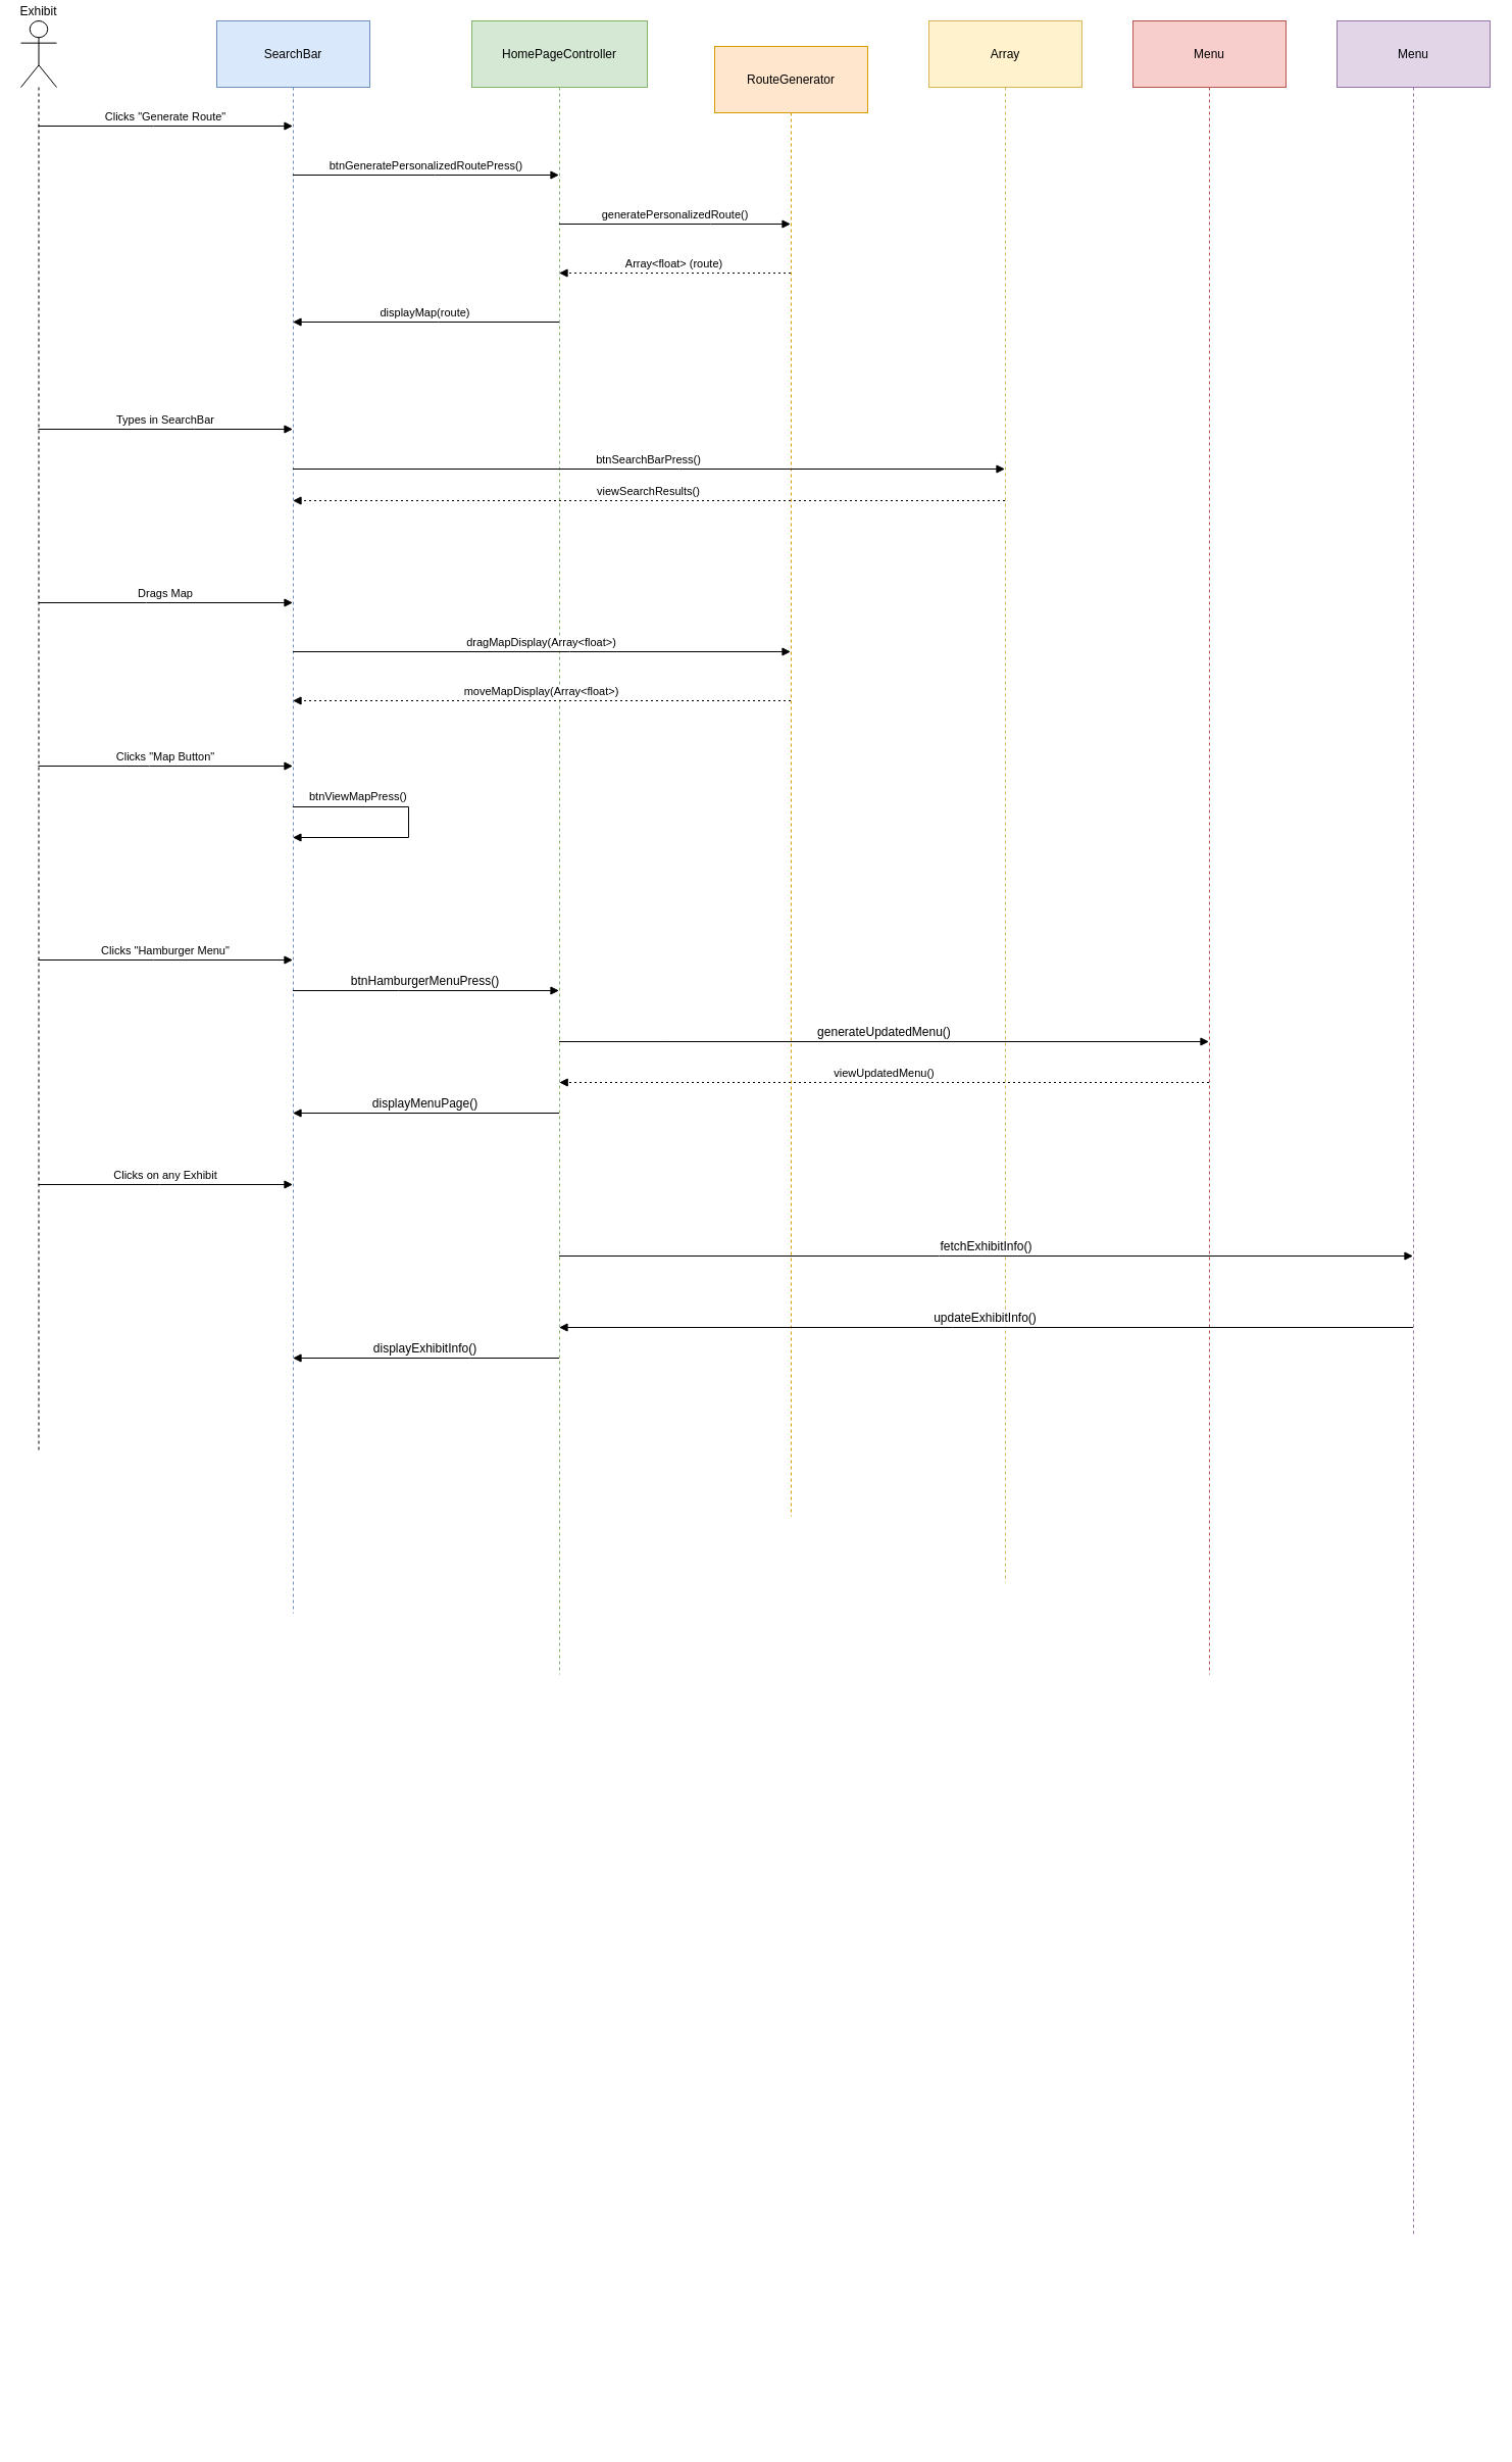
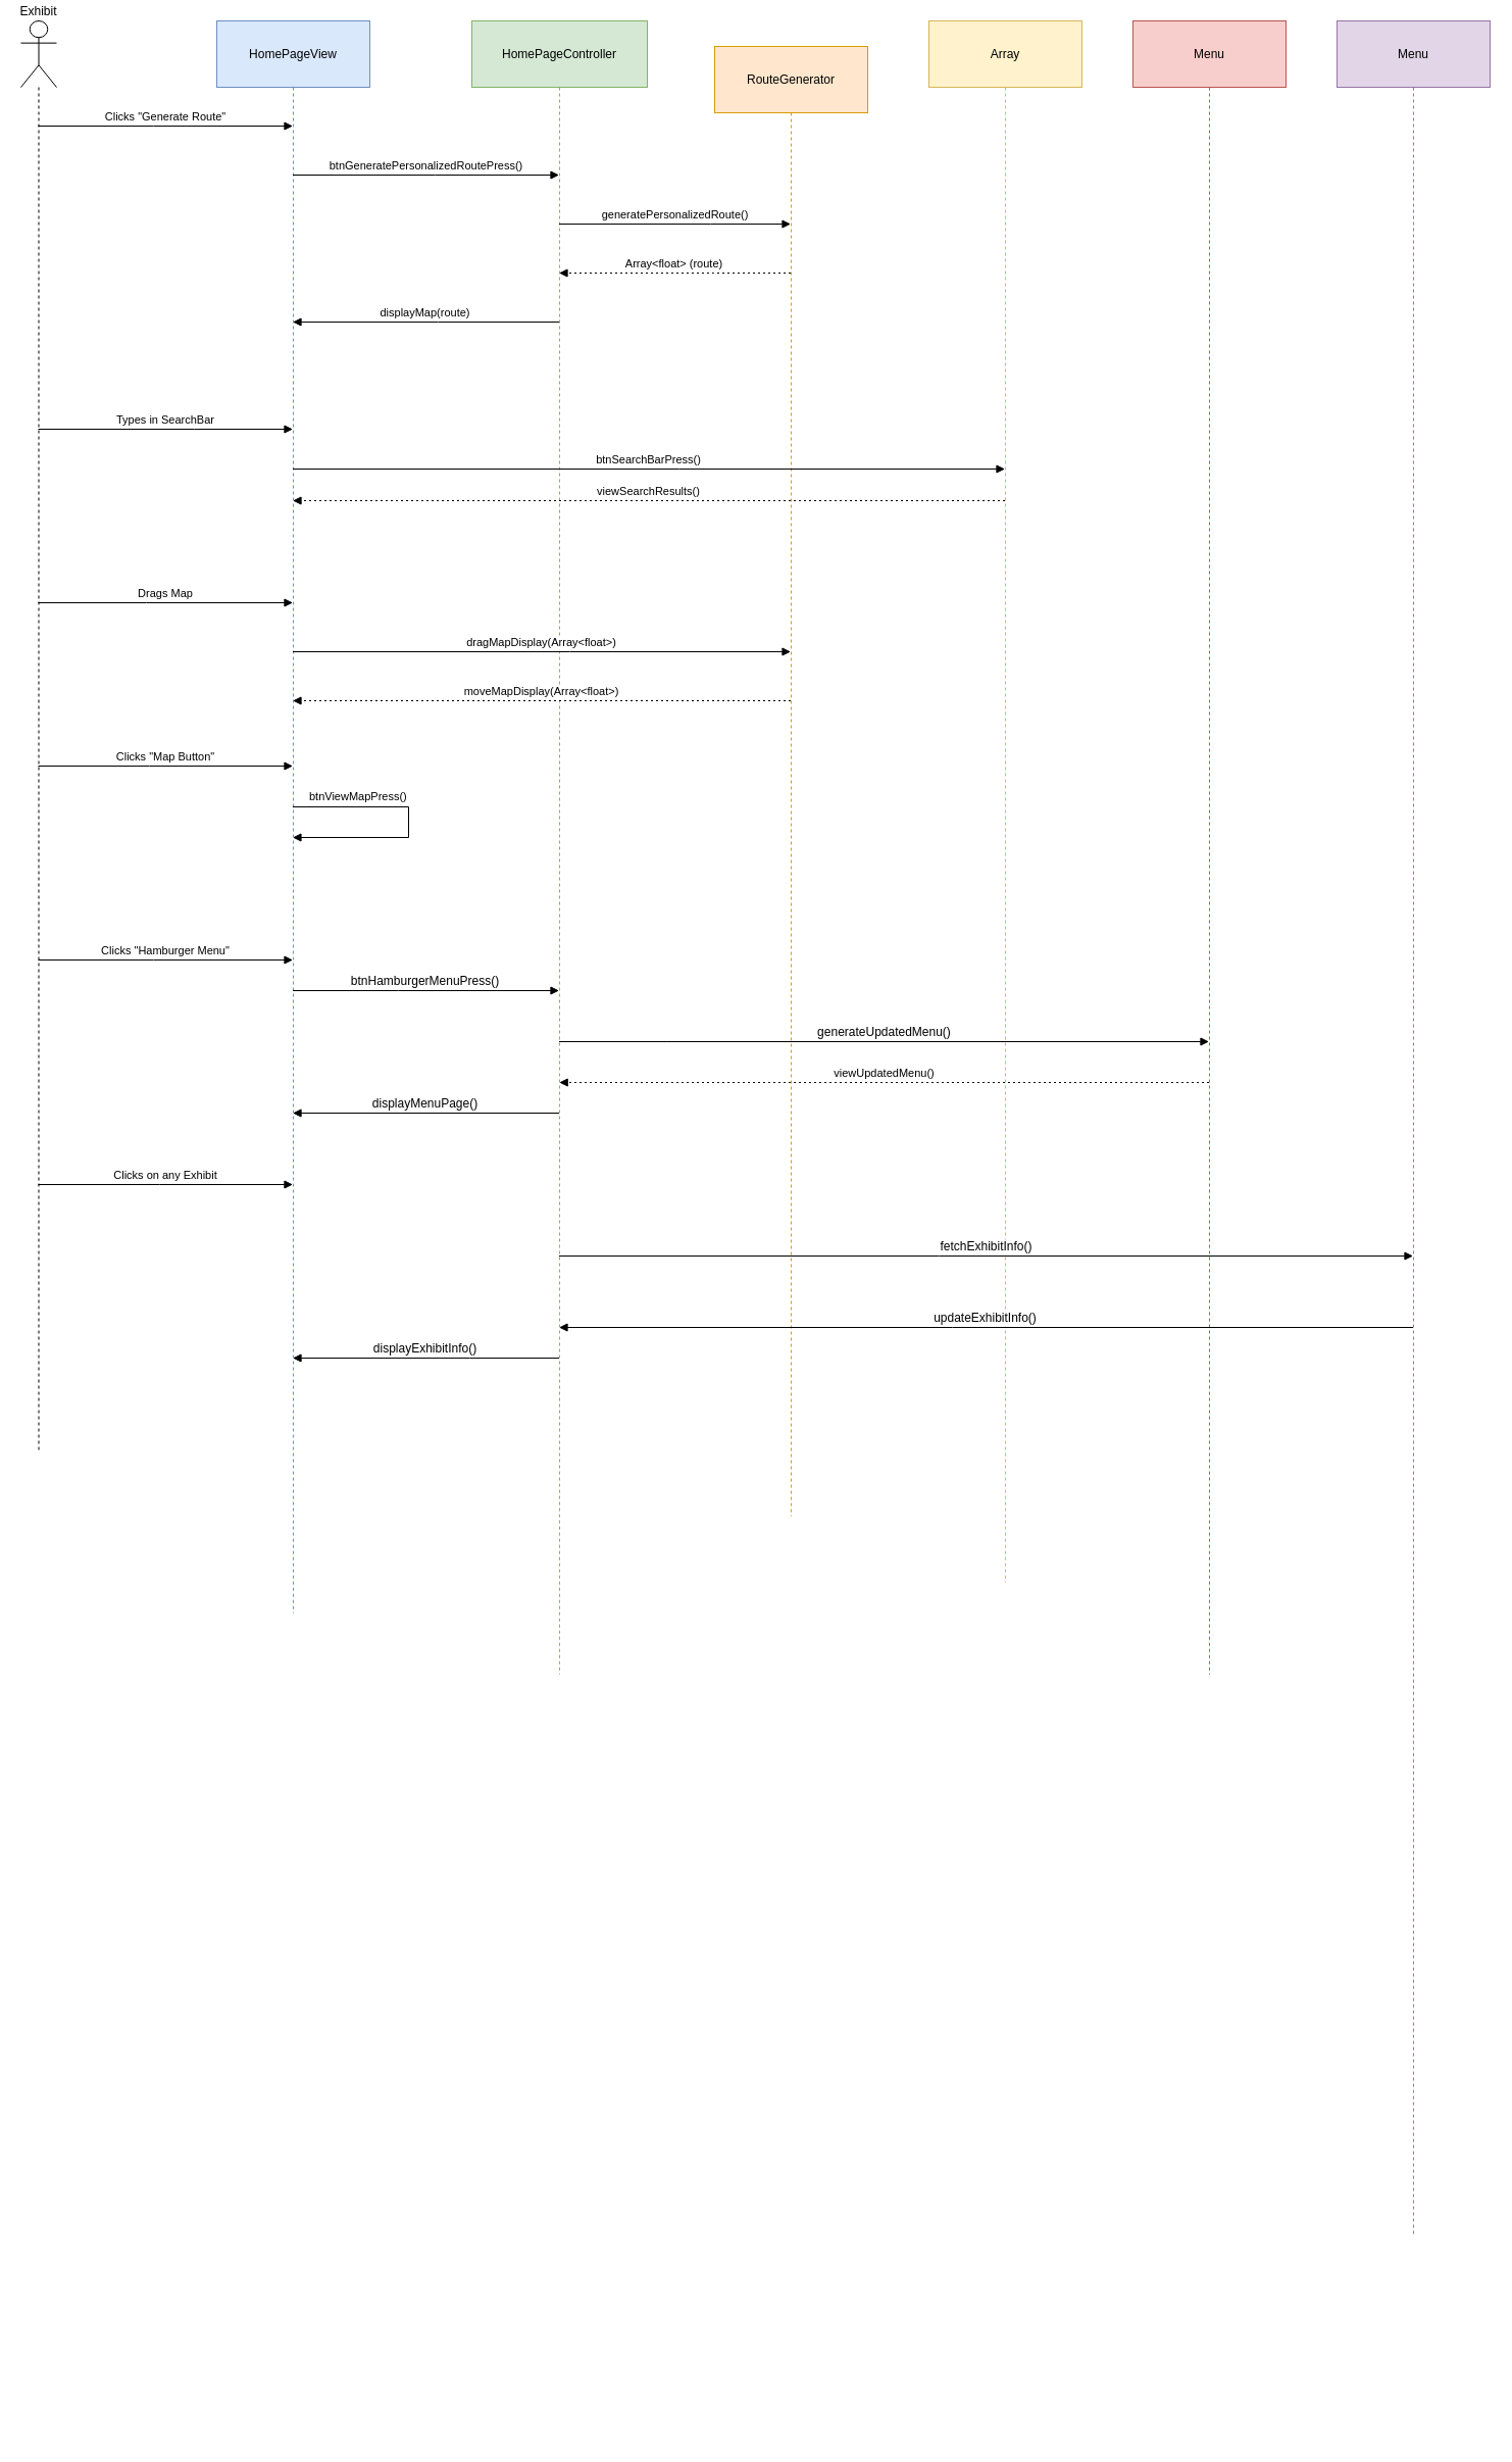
- <mxCell id="3" value="SearchBar" style="shape=umlLifeline;perimeter=lifelinePerimeter;whiteSpace=wrap;container=1;dropTarget=0;collapsible=0;recursiveResize=0;outlineConnect=0;portConstraint=eastwest;newEdgeStyle={&quot;edgeStyle&quot;:&quot;elbowEdgeStyle&quot;,&quot;elbow&quot;:&quot;vertical&quot;,&quot;curved&quot;:0,&quot;rounded&quot;:0};size=65;fillColor=#dae8fc;strokeColor=#6c8ebf;" vertex="1" parent="1"><mxGeometry x="212" y="20" width="150" height="1560" as="geometry" /></mxCell>
+ <mxCell id="3" value="HomePageView" style="shape=umlLifeline;perimeter=lifelinePerimeter;whiteSpace=wrap;container=1;dropTarget=0;collapsible=0;recursiveResize=0;outlineConnect=0;portConstraint=eastwest;newEdgeStyle={&quot;edgeStyle&quot;:&quot;elbowEdgeStyle&quot;,&quot;elbow&quot;:&quot;vertical&quot;,&quot;curved&quot;:0,&quot;rounded&quot;:0};size=65;fillColor=#dae8fc;strokeColor=#6c8ebf;" vertex="1" parent="1"><mxGeometry x="212" y="20" width="150" height="1560" as="geometry" /></mxCell>
